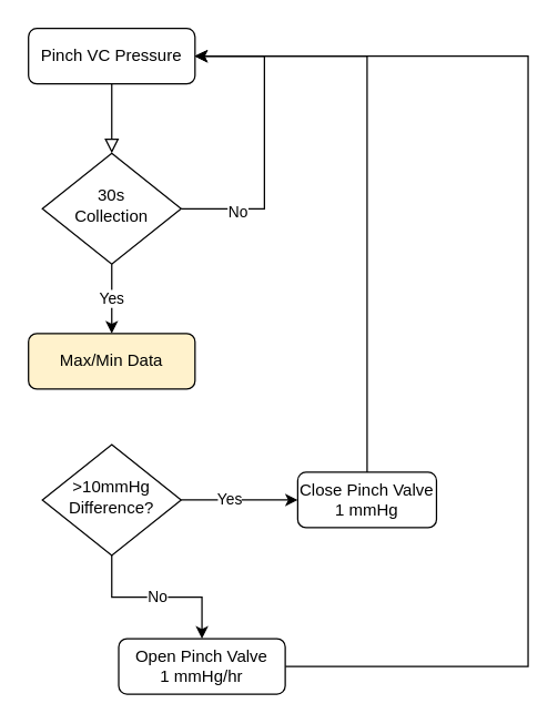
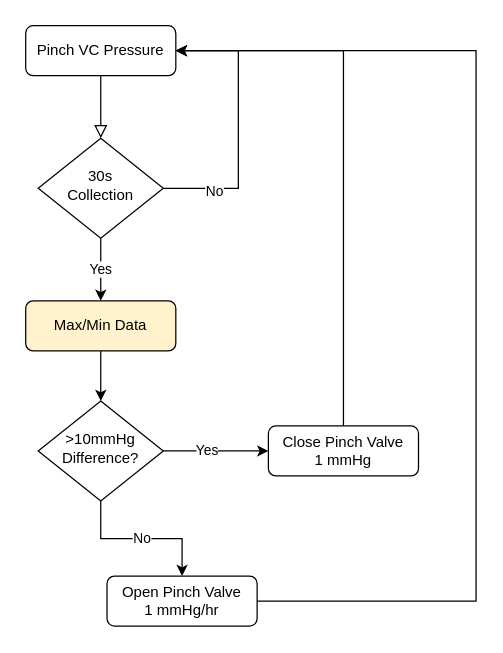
+ <mxCell id="8" style="edgeStyle=orthogonalEdgeStyle;rounded=0;orthogonalLoop=1;jettySize=auto;html=1;exitX=0.5;exitY=1;exitDx=0;exitDy=0;entryX=0.5;entryY=0;entryDx=0;entryDy=0;" edge="1" parent="1" source="9" target="13"><mxGeometry relative="1" as="geometry" /></mxCell>
- <mxCell id="17" value="Close Pinch Valve&lt;br&gt;1 mmHg" style="rounded=1;whiteSpace=wrap;html=1;fontSize=12;glass=0;strokeWidth=1;shadow=0;" vertex="1" parent="1"><mxGeometry x="214" y="340" width="100" height="40" as="geometry" /></mxCell>
+ <mxCell id="17" value="Close Pinch Valve&lt;br&gt;1 mmHg" style="rounded=1;whiteSpace=wrap;html=1;fontSize=12;glass=0;strokeWidth=1;shadow=0;" vertex="1" parent="1"><mxGeometry x="214" y="340" width="120" height="40" as="geometry" /></mxCell>
